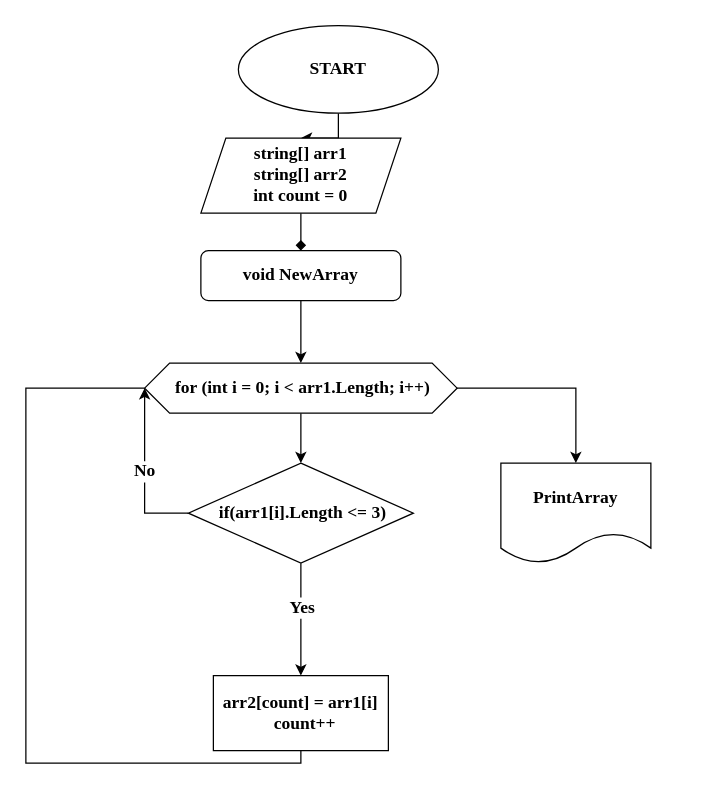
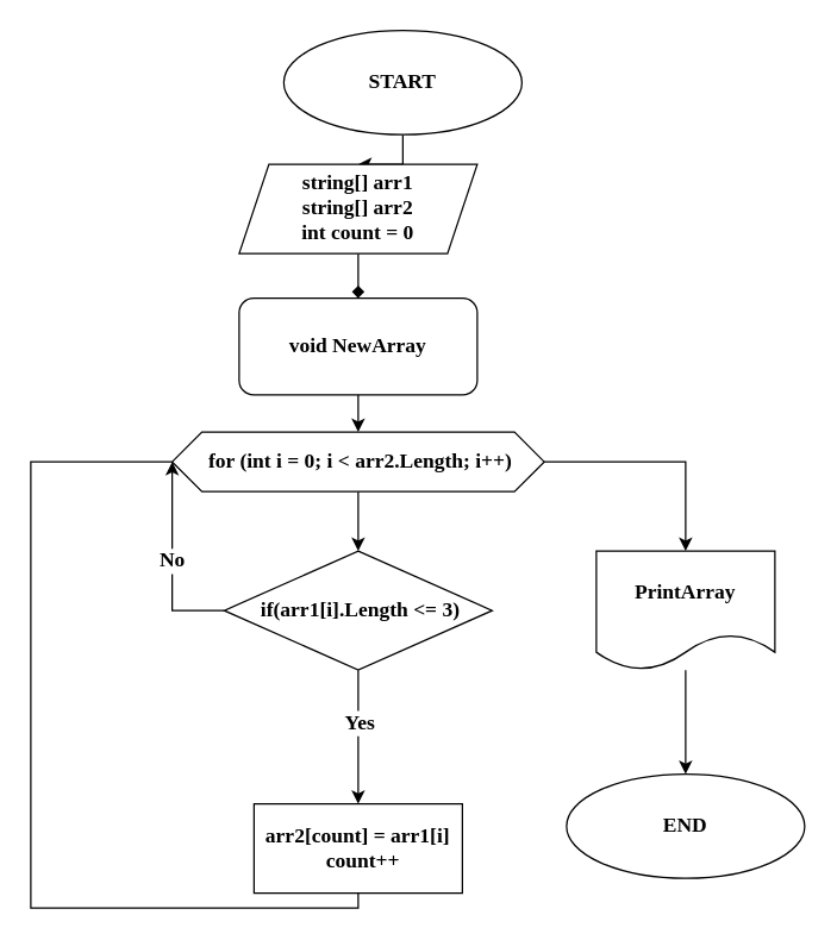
- <mxCell id="17" value="&lt;b&gt;void NewArray&lt;/b&gt;" style="rounded=1;whiteSpace=wrap;html=1;fontFamily=Times New Roman;fontSize=14;fontColor=#000000;align=center;" vertex="1" parent="1"><mxGeometry x="160" y="200" width="160" height="40" as="geometry" /></mxCell>
+ <mxCell id="17" value="&lt;b&gt;void NewArray&lt;/b&gt;" style="rounded=1;whiteSpace=wrap;html=1;fontFamily=Times New Roman;fontSize=14;fontColor=#000000;align=center;" vertex="1" parent="1"><mxGeometry x="160" y="200" width="160" height="65" as="geometry" /></mxCell>
- <mxCell id="15" value="&amp;nbsp;&lt;b&gt;for (int i = 0; i &amp;lt; arr1.Length; i++)&lt;/b&gt;" style="shape=hexagon;perimeter=hexagonPerimeter2;whiteSpace=wrap;html=1;fixedSize=1;fontFamily=Times New Roman;fontSize=14;fontColor=#000000;" vertex="1" parent="1"><mxGeometry x="115" y="290" width="250" height="40" as="geometry" /></mxCell>
+ <mxCell id="15" value="&amp;nbsp;&lt;b&gt;for (int i = 0; i &amp;lt; arr2.Length; i++)&lt;/b&gt;" style="shape=hexagon;perimeter=hexagonPerimeter2;whiteSpace=wrap;html=1;fixedSize=1;fontFamily=Times New Roman;fontSize=14;fontColor=#000000;" vertex="1" parent="1"><mxGeometry x="115" y="290" width="250" height="40" as="geometry" /></mxCell>
+ <mxCell id="11" value="" style="edgeStyle=orthogonalEdgeStyle;rounded=0;orthogonalLoop=1;jettySize=auto;html=1;fontFamily=Times New Roman;fontSize=14;fontColor=#000000;" edge="1" parent="1" source="12" target="19"><mxGeometry relative="1" as="geometry" /></mxCell>
+ <mxCell id="19" value="&lt;font style=&quot;font-size: 14px;&quot;&gt;END&lt;/font&gt;" style="ellipse;whiteSpace=wrap;html=1;fontFamily=Times New Roman;fontStyle=1;fontColor=#000000;fontSize=14;" vertex="1" parent="1"><mxGeometry x="380" y="520" width="160" height="70" as="geometry" /></mxCell>
